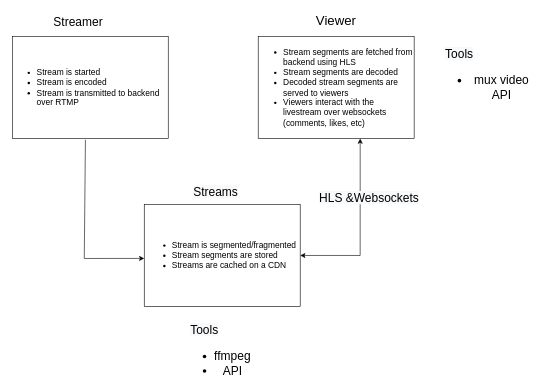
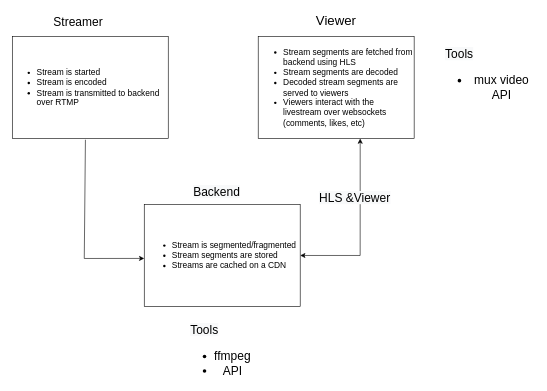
- <mxCell id="9" value="&lt;span style=&quot;color: rgb(0, 0, 0); font-family: Helvetica; font-size: 20px; font-style: normal; font-variant-ligatures: normal; font-variant-caps: normal; font-weight: 400; letter-spacing: normal; orphans: 2; text-align: center; text-indent: 0px; text-transform: none; widows: 2; word-spacing: 0px; -webkit-text-stroke-width: 0px; background-color: rgb(248, 249, 250); text-decoration-thickness: initial; text-decoration-style: initial; text-decoration-color: initial; float: none; display: inline !important;&quot;&gt;Streams&lt;/span&gt;" style="text;whiteSpace=wrap;html=1;fontSize=14;" parent="1" vertex="1"><mxGeometry x="320" y="300" width="120" height="50" as="geometry" /></mxCell>
+ <mxCell id="9" value="&lt;span style=&quot;color: rgb(0, 0, 0); font-family: Helvetica; font-size: 20px; font-style: normal; font-variant-ligatures: normal; font-variant-caps: normal; font-weight: 400; letter-spacing: normal; orphans: 2; text-align: center; text-indent: 0px; text-transform: none; widows: 2; word-spacing: 0px; -webkit-text-stroke-width: 0px; background-color: rgb(248, 249, 250); text-decoration-thickness: initial; text-decoration-style: initial; text-decoration-color: initial; float: none; display: inline !important;&quot;&gt;Backend&lt;/span&gt;" style="text;whiteSpace=wrap;html=1;fontSize=14;" parent="1" vertex="1"><mxGeometry x="320" y="300" width="120" height="50" as="geometry" /></mxCell>
- <mxCell id="11" value="&lt;span style=&quot;color: rgb(0, 0, 0); font-family: Helvetica; font-size: 20px; font-style: normal; font-variant-ligatures: normal; font-variant-caps: normal; font-weight: 400; letter-spacing: normal; orphans: 2; text-align: center; text-indent: 0px; text-transform: none; widows: 2; word-spacing: 0px; -webkit-text-stroke-width: 0px; background-color: rgb(248, 249, 250); text-decoration-thickness: initial; text-decoration-style: initial; text-decoration-color: initial; float: none; display: inline !important;&quot;&gt;HLS &amp;amp;Websockets&lt;/span&gt;" style="text;whiteSpace=wrap;html=1;" vertex="1" parent="1"><mxGeometry x="530" y="310" width="190" height="50" as="geometry" /></mxCell>
+ <mxCell id="11" value="&lt;span style=&quot;color: rgb(0, 0, 0); font-family: Helvetica; font-size: 20px; font-style: normal; font-variant-ligatures: normal; font-variant-caps: normal; font-weight: 400; letter-spacing: normal; orphans: 2; text-align: center; text-indent: 0px; text-transform: none; widows: 2; word-spacing: 0px; -webkit-text-stroke-width: 0px; background-color: rgb(248, 249, 250); text-decoration-thickness: initial; text-decoration-style: initial; text-decoration-color: initial; float: none; display: inline !important;&quot;&gt;HLS &amp;amp;Viewer&lt;/span&gt;" style="text;whiteSpace=wrap;html=1;" vertex="1" parent="1"><mxGeometry x="530" y="310" width="190" height="50" as="geometry" /></mxCell>
